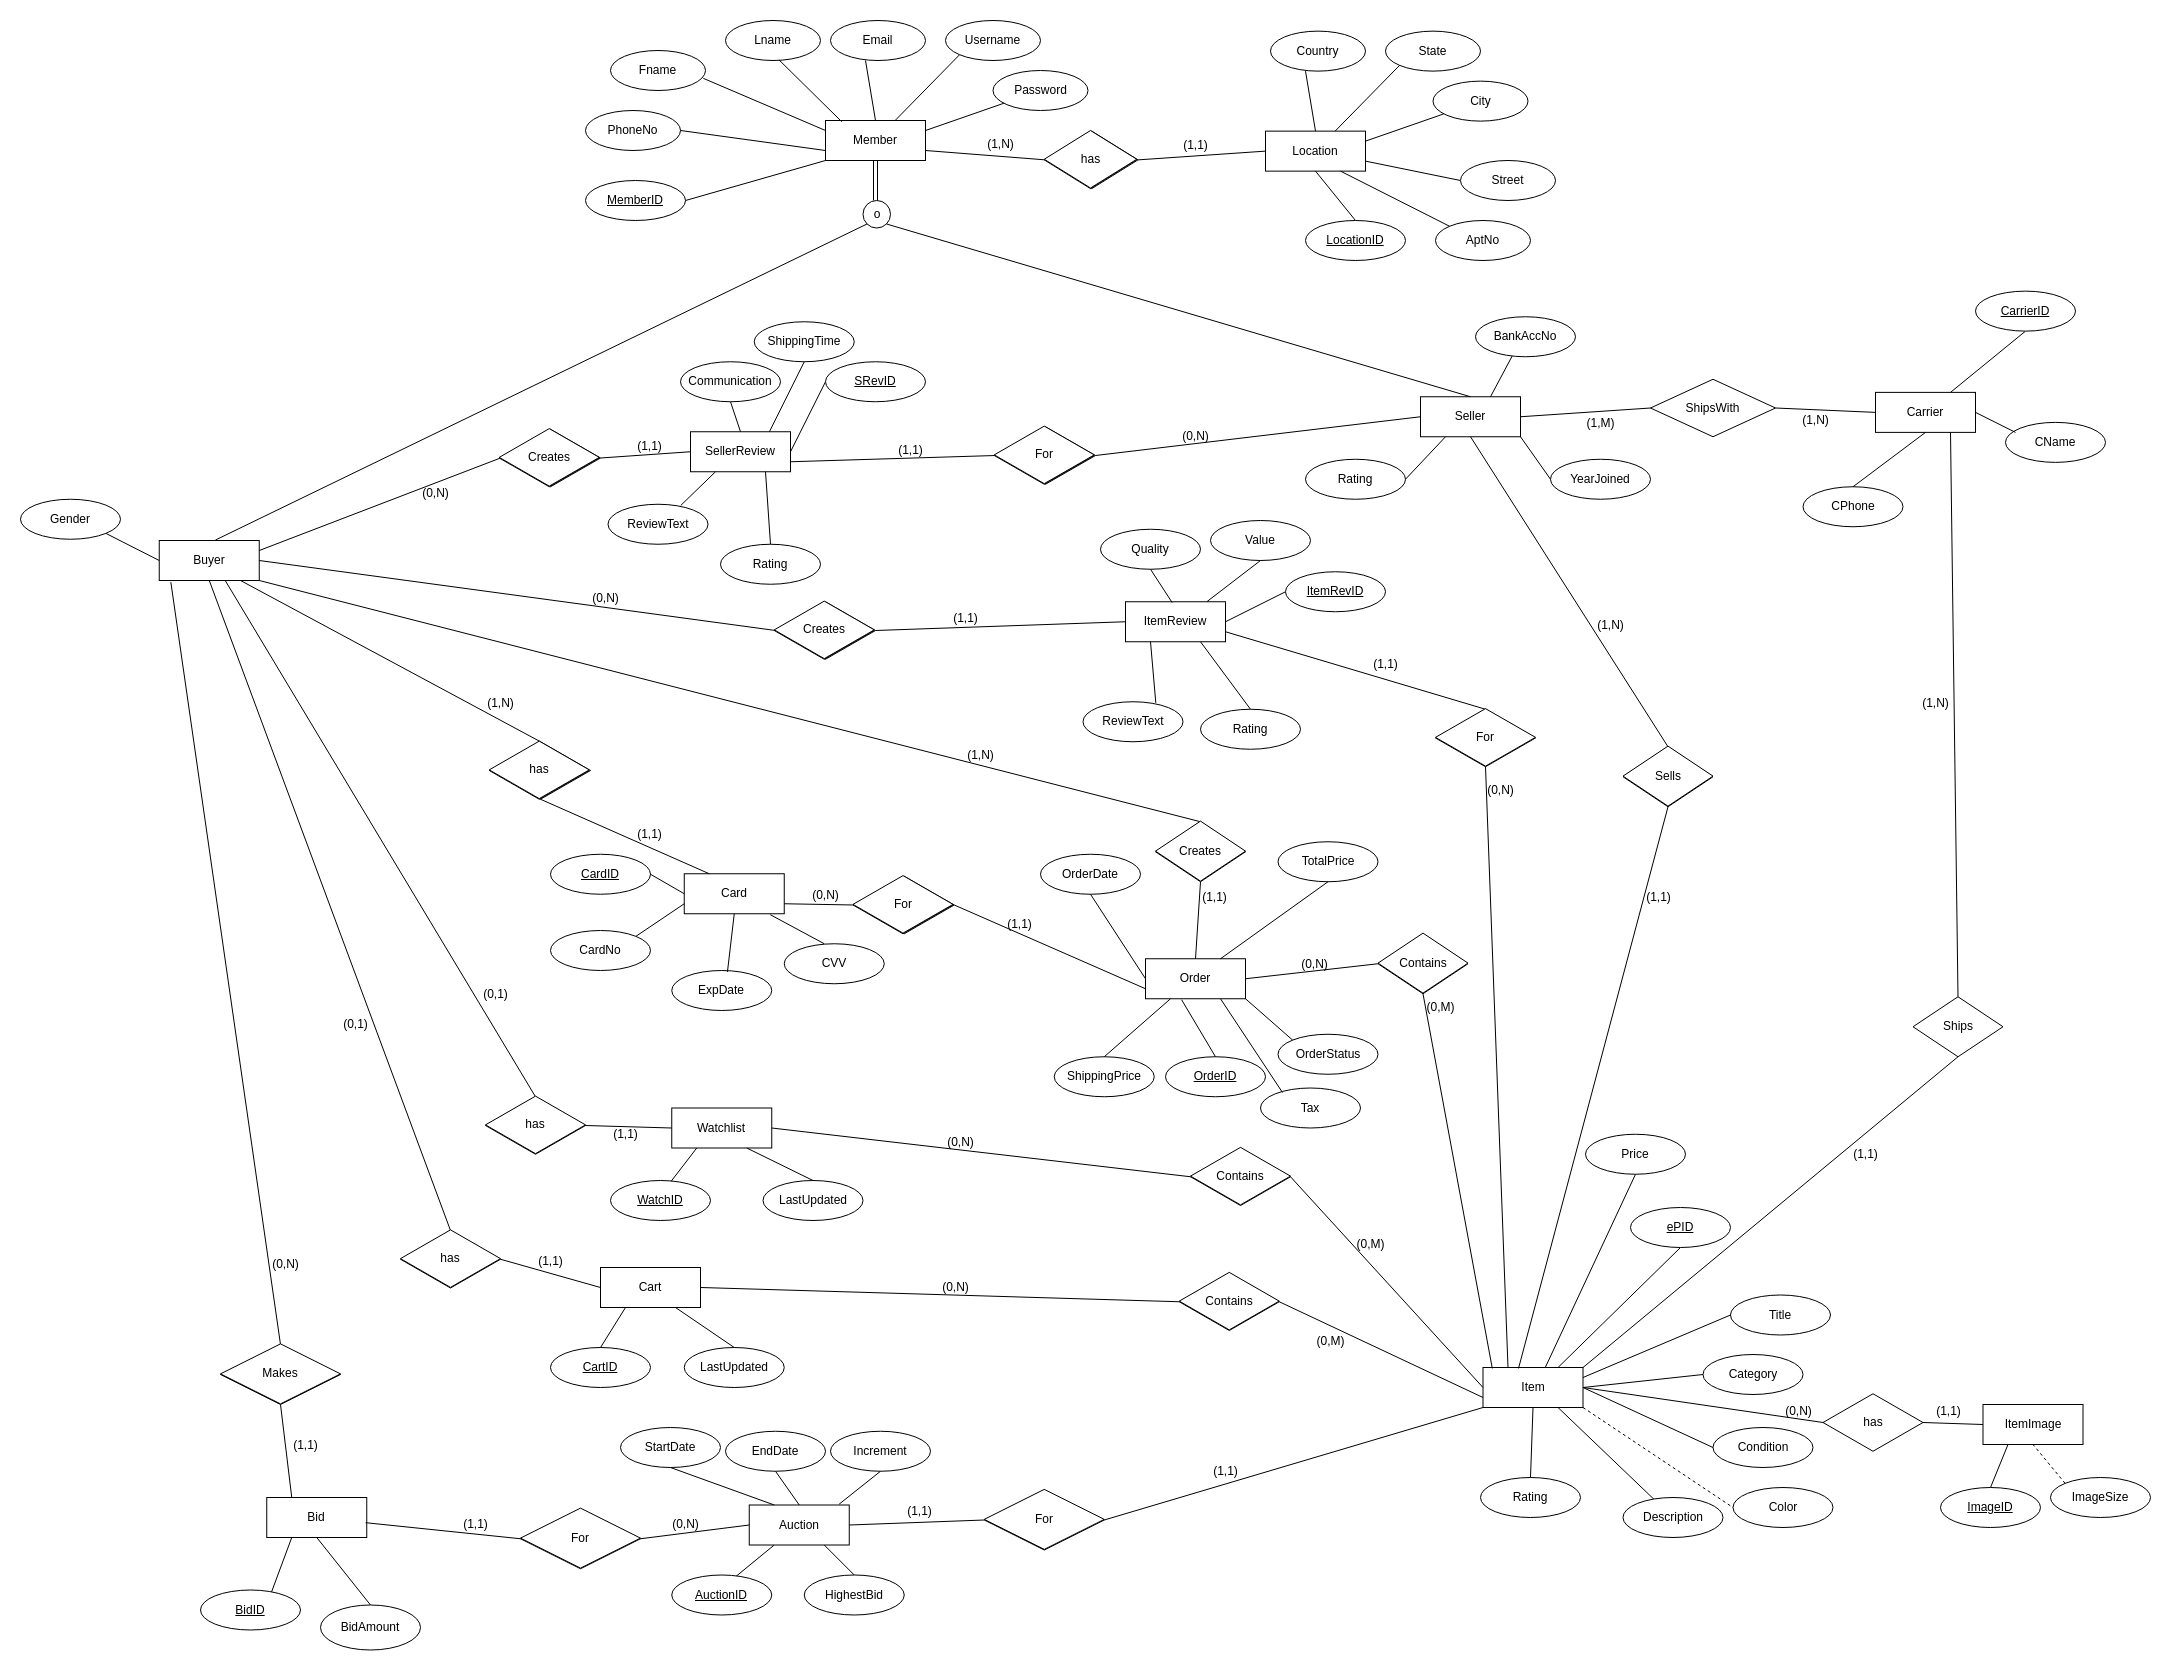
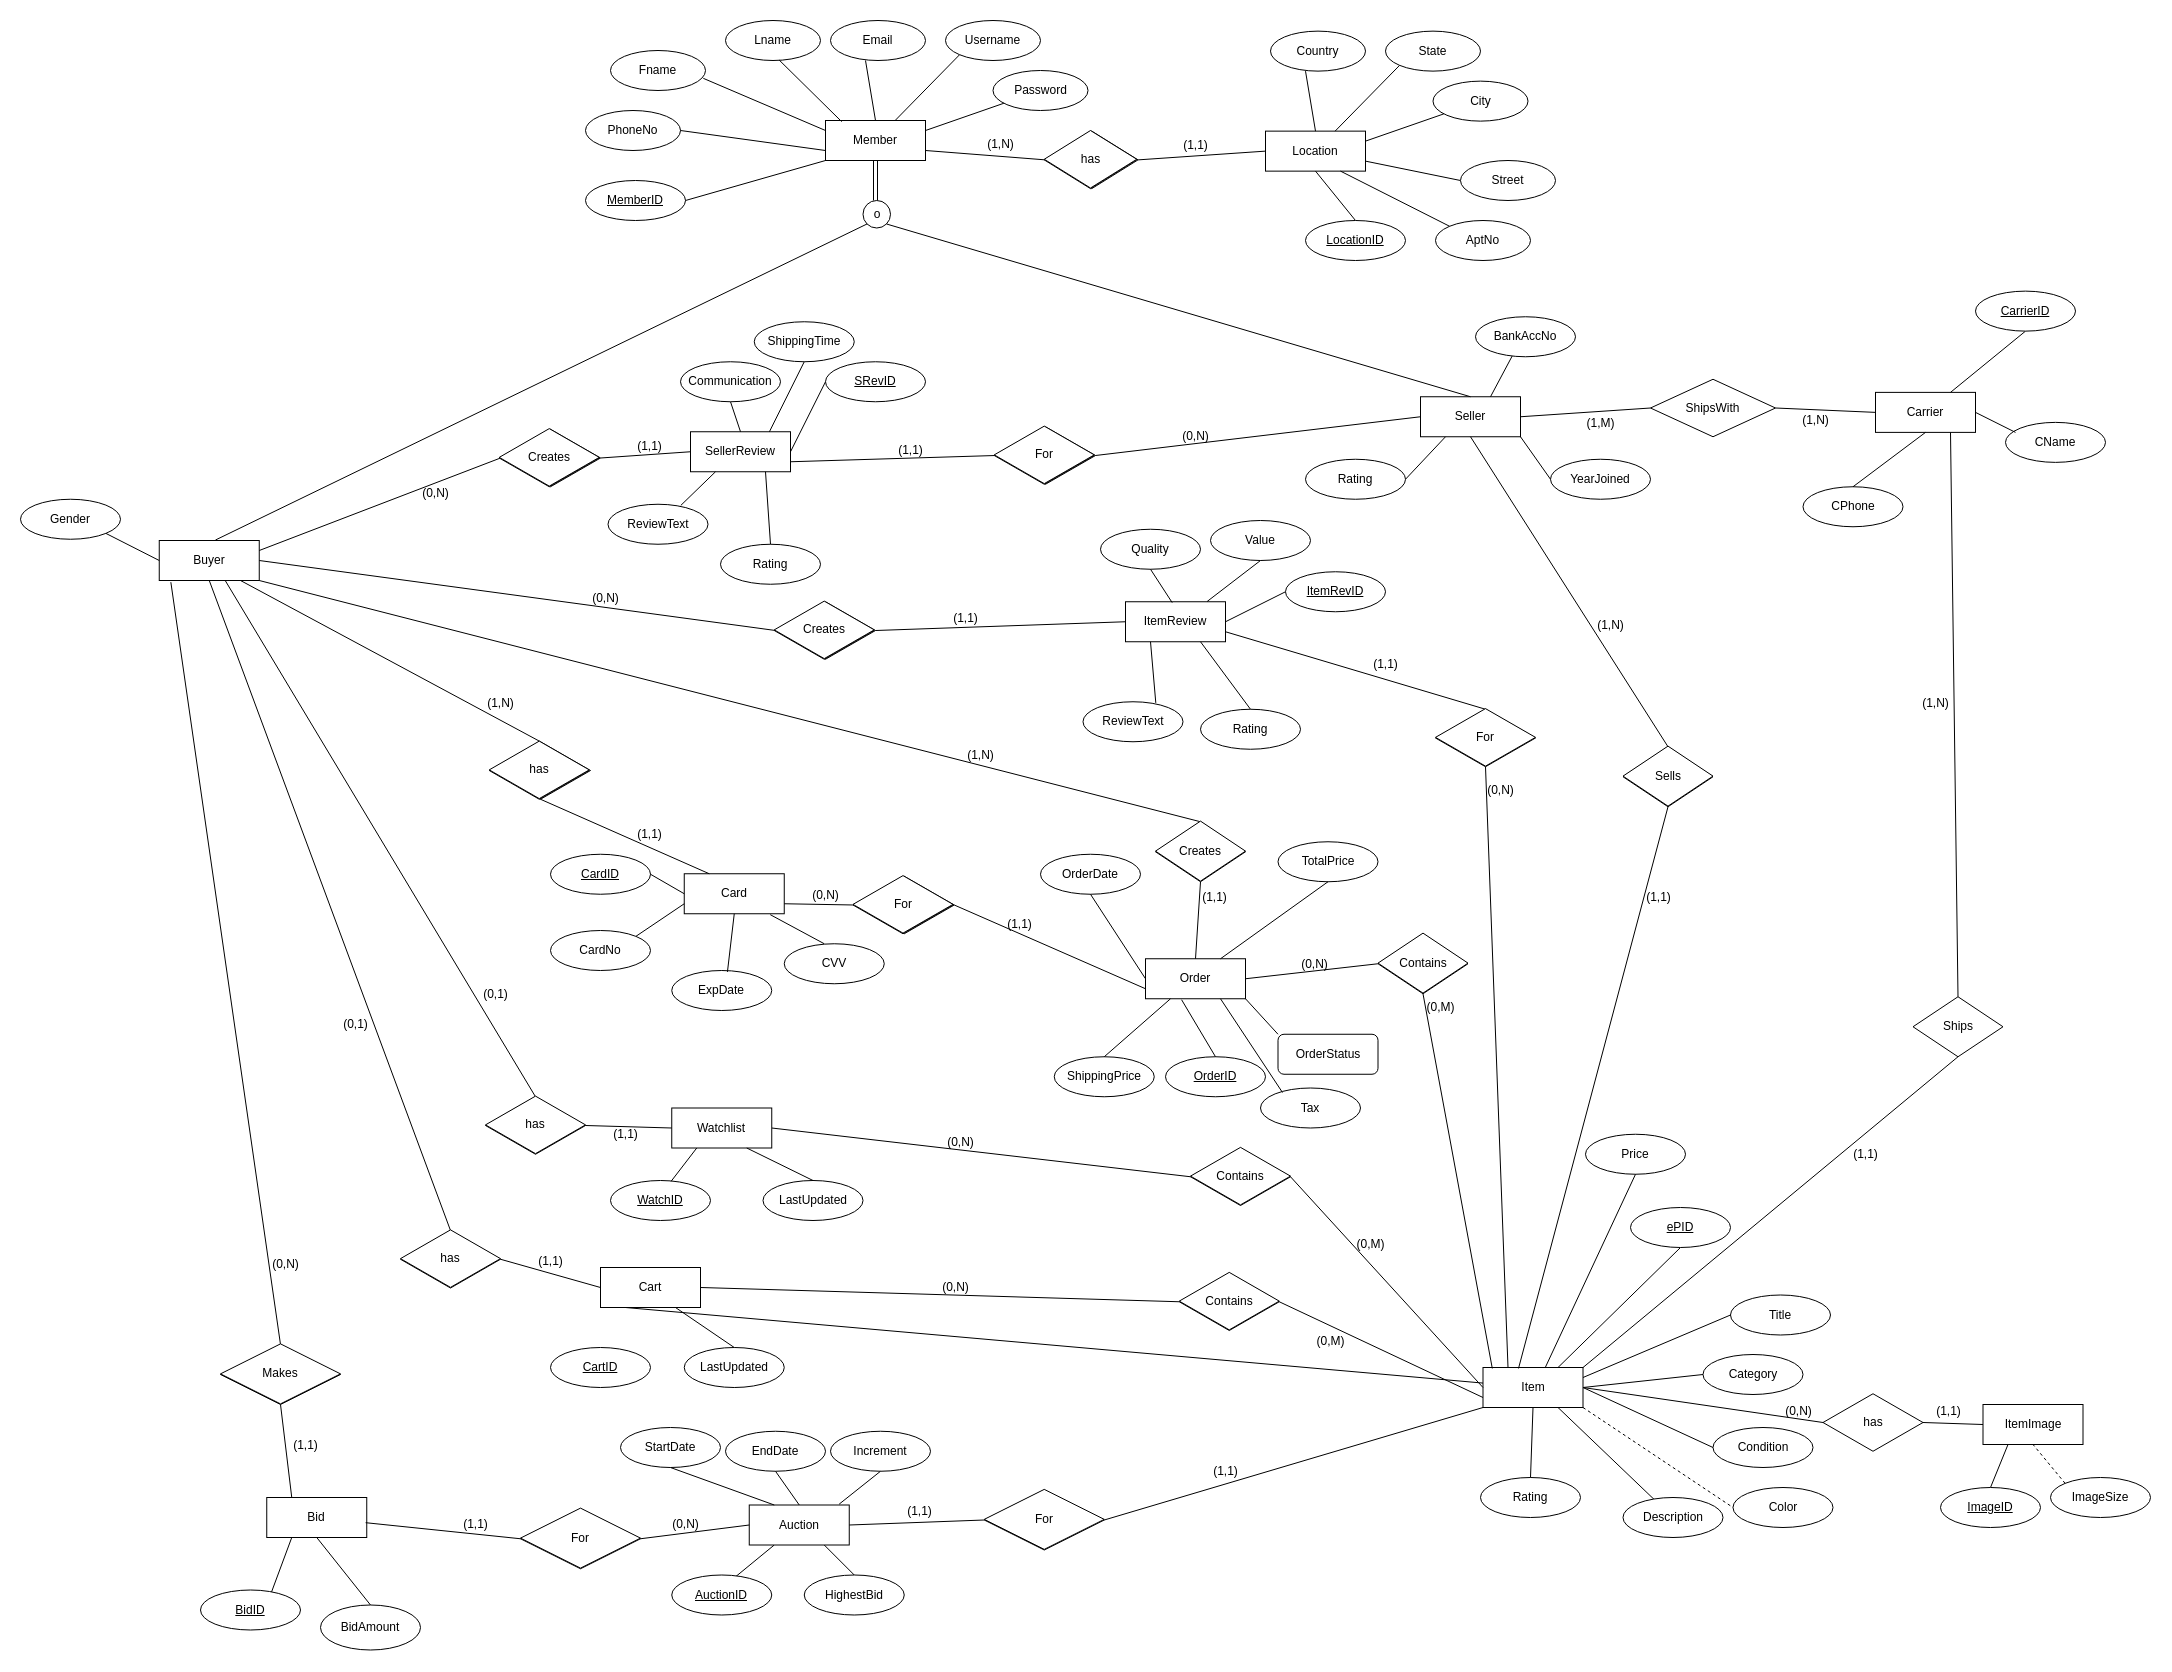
- <mxCell id="97" value="OrderStatus" style="ellipse;whiteSpace=wrap;html=1;align=center;fontSize=12;strokeWidth=1;" parent="1" vertex="1"><mxGeometry x="1277.5" y="1033.75" width="100" height="40" as="geometry" /></mxCell>
+ <mxCell id="97" value="OrderStatus" style="whiteSpace=wrap;html=1;align=center;fontSize=12;strokeWidth=1;rounded=1;" parent="1" vertex="1"><mxGeometry x="1277.5" y="1033.75" width="100" height="40" as="geometry" /></mxCell>
- <mxCell id="175" value="" style="endArrow=none;html=1;rounded=0;entryX=0.5;entryY=0;entryDx=0;entryDy=0;exitX=0.25;exitY=1;exitDx=0;exitDy=0;" parent="1" source="164" target="172" edge="1"><mxGeometry width="50" height="50" relative="1" as="geometry"><mxPoint x="753.75" y="933.25" as="sourcePoint" /><mxPoint x="746.95" y="991.4" as="targetPoint" /></mxGeometry></mxCell>
+ <mxCell id="175" value="" style="endArrow=none;html=1;rounded=0;exitX=0.25;exitY=1;exitDx=0;exitDy=0;" parent="1" source="164" target="3" edge="1"><mxGeometry width="50" height="50" relative="1" as="geometry"><mxPoint x="753.75" y="933.25" as="sourcePoint" /><mxPoint x="746.95" y="991.4" as="targetPoint" /></mxGeometry></mxCell>
